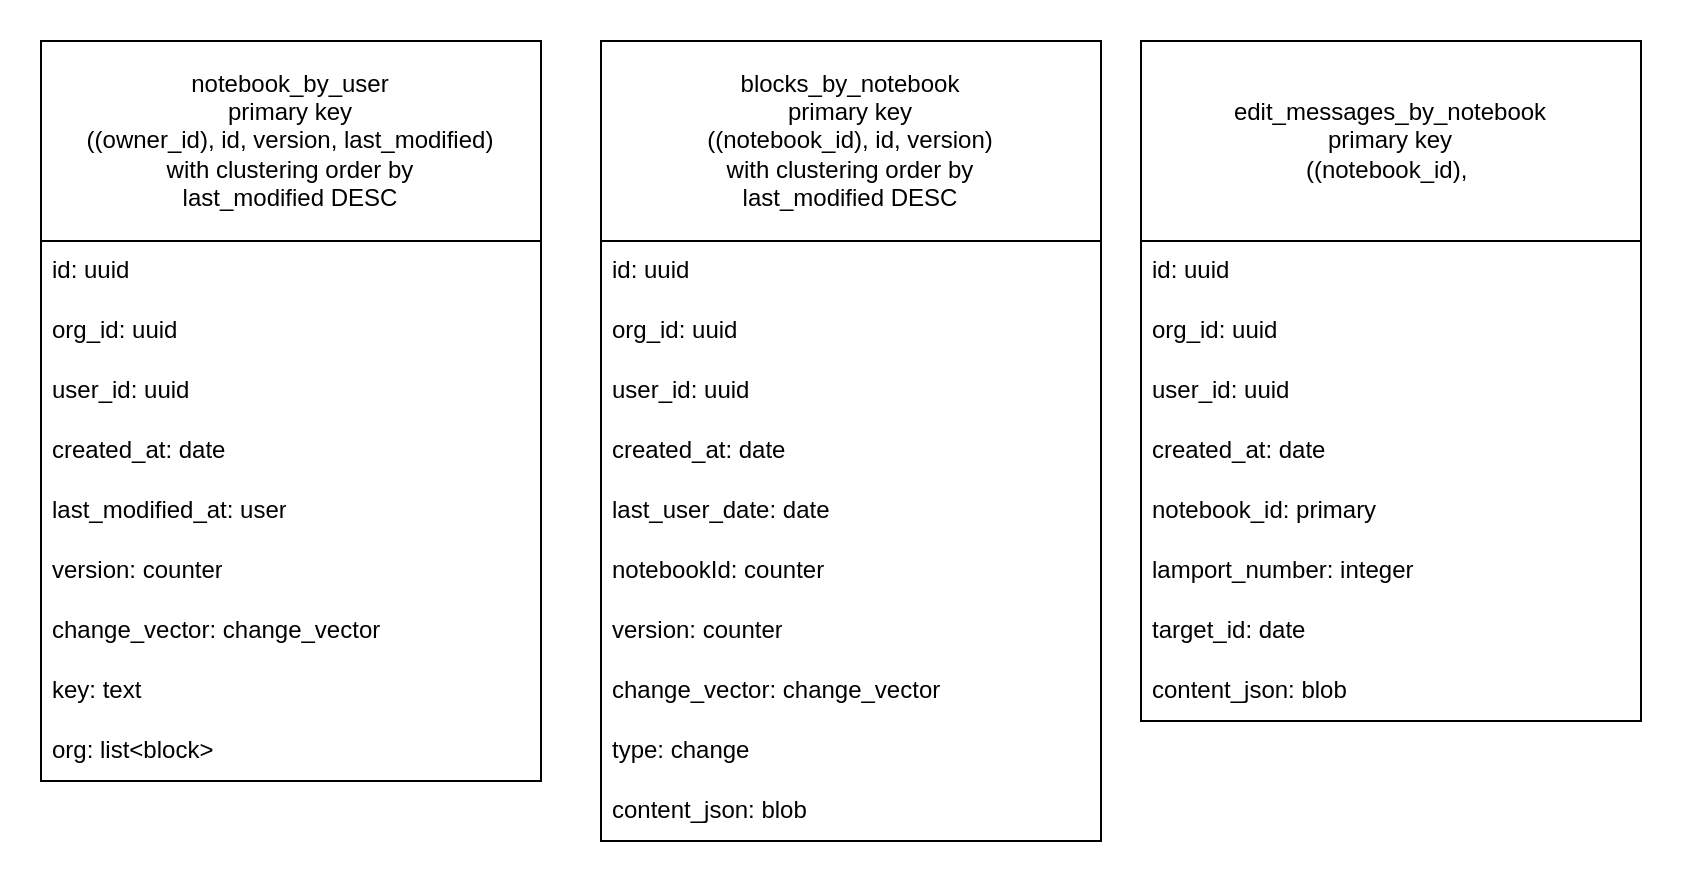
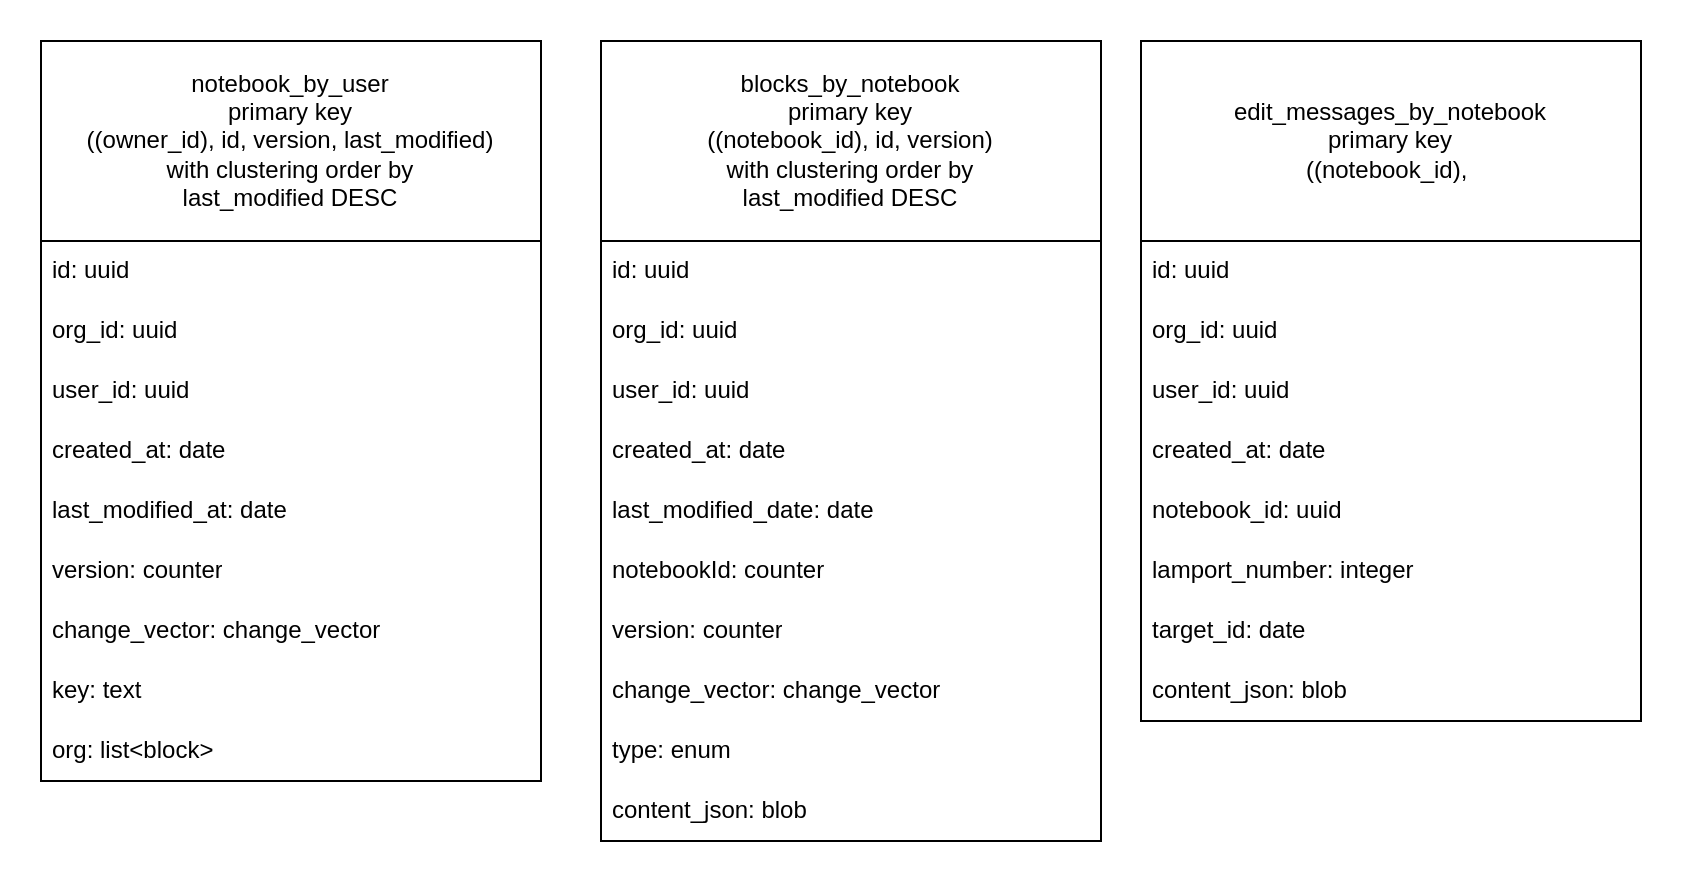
- <mxCell id="7" value="last_modified_at: user" style="text;strokeColor=none;fillColor=none;align=left;verticalAlign=middle;spacingLeft=4;spacingRight=4;overflow=hidden;points=[[0,0.5],[1,0.5]];portConstraint=eastwest;rotatable=0;whiteSpace=wrap;html=1;" parent="2" vertex="1"><mxGeometry y="220" width="250" height="30" as="geometry" /></mxCell>
+ <mxCell id="7" value="last_modified_at: date" style="text;strokeColor=none;fillColor=none;align=left;verticalAlign=middle;spacingLeft=4;spacingRight=4;overflow=hidden;points=[[0,0.5],[1,0.5]];portConstraint=eastwest;rotatable=0;whiteSpace=wrap;html=1;" parent="2" vertex="1"><mxGeometry y="220" width="250" height="30" as="geometry" /></mxCell>
- <mxCell id="17" value="last_user_date: date" style="text;strokeColor=none;fillColor=none;align=left;verticalAlign=middle;spacingLeft=4;spacingRight=4;overflow=hidden;points=[[0,0.5],[1,0.5]];portConstraint=eastwest;rotatable=0;whiteSpace=wrap;html=1;" vertex="1" parent="12"><mxGeometry y="220" width="250" height="30" as="geometry" /></mxCell>
+ <mxCell id="17" value="last_modified_date: date" style="text;strokeColor=none;fillColor=none;align=left;verticalAlign=middle;spacingLeft=4;spacingRight=4;overflow=hidden;points=[[0,0.5],[1,0.5]];portConstraint=eastwest;rotatable=0;whiteSpace=wrap;html=1;" vertex="1" parent="12"><mxGeometry y="220" width="250" height="30" as="geometry" /></mxCell>
- <mxCell id="28" value="notebook_id: primary" style="text;strokeColor=none;fillColor=none;align=left;verticalAlign=middle;spacingLeft=4;spacingRight=4;overflow=hidden;points=[[0,0.5],[1,0.5]];portConstraint=eastwest;rotatable=0;whiteSpace=wrap;html=1;" vertex="1" parent="23"><mxGeometry y="220" width="250" height="30" as="geometry" /></mxCell>
+ <mxCell id="28" value="notebook_id: uuid" style="text;strokeColor=none;fillColor=none;align=left;verticalAlign=middle;spacingLeft=4;spacingRight=4;overflow=hidden;points=[[0,0.5],[1,0.5]];portConstraint=eastwest;rotatable=0;whiteSpace=wrap;html=1;" vertex="1" parent="23"><mxGeometry y="220" width="250" height="30" as="geometry" /></mxCell>
- <mxCell id="21" value="type: change" style="text;strokeColor=none;fillColor=none;align=left;verticalAlign=middle;spacingLeft=4;spacingRight=4;overflow=hidden;points=[[0,0.5],[1,0.5]];portConstraint=eastwest;rotatable=0;whiteSpace=wrap;html=1;" vertex="1" parent="12"><mxGeometry y="340" width="250" height="30" as="geometry" /></mxCell>
+ <mxCell id="21" value="type: enum" style="text;strokeColor=none;fillColor=none;align=left;verticalAlign=middle;spacingLeft=4;spacingRight=4;overflow=hidden;points=[[0,0.5],[1,0.5]];portConstraint=eastwest;rotatable=0;whiteSpace=wrap;html=1;" vertex="1" parent="12"><mxGeometry y="340" width="250" height="30" as="geometry" /></mxCell>
